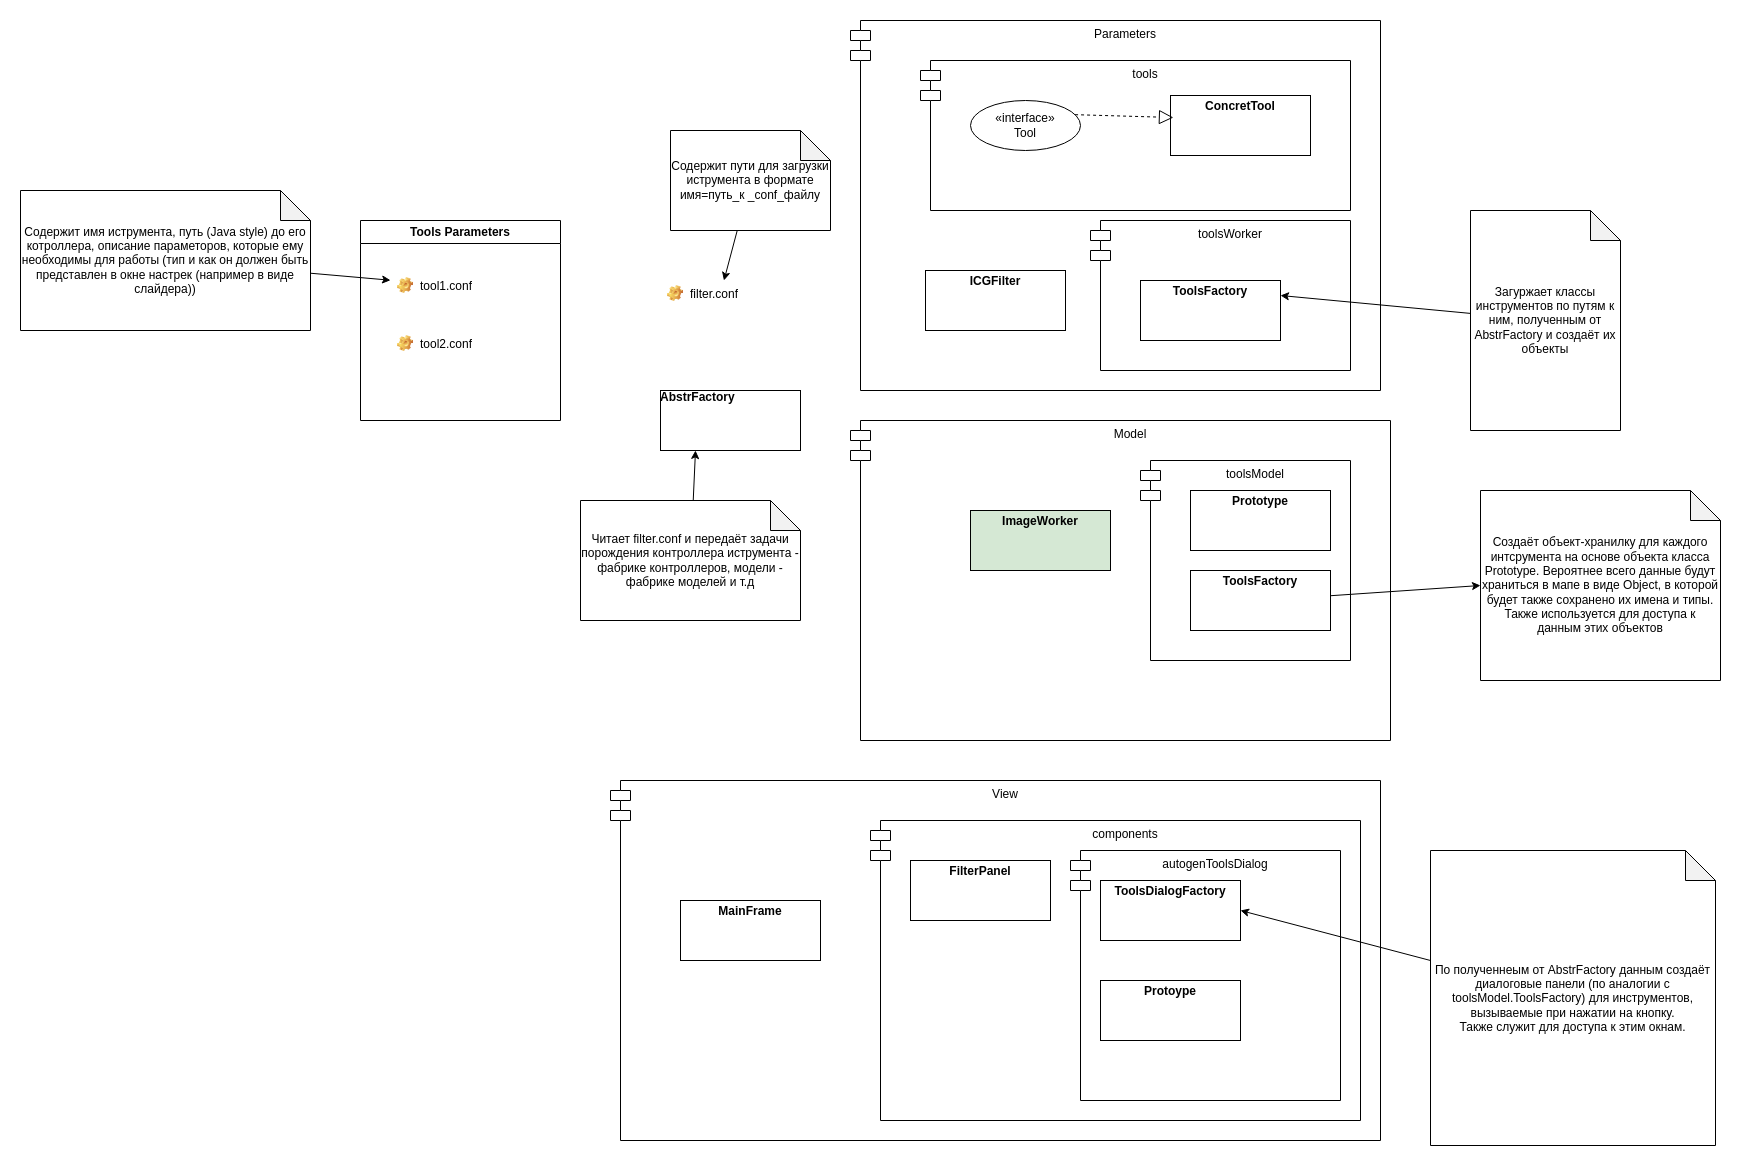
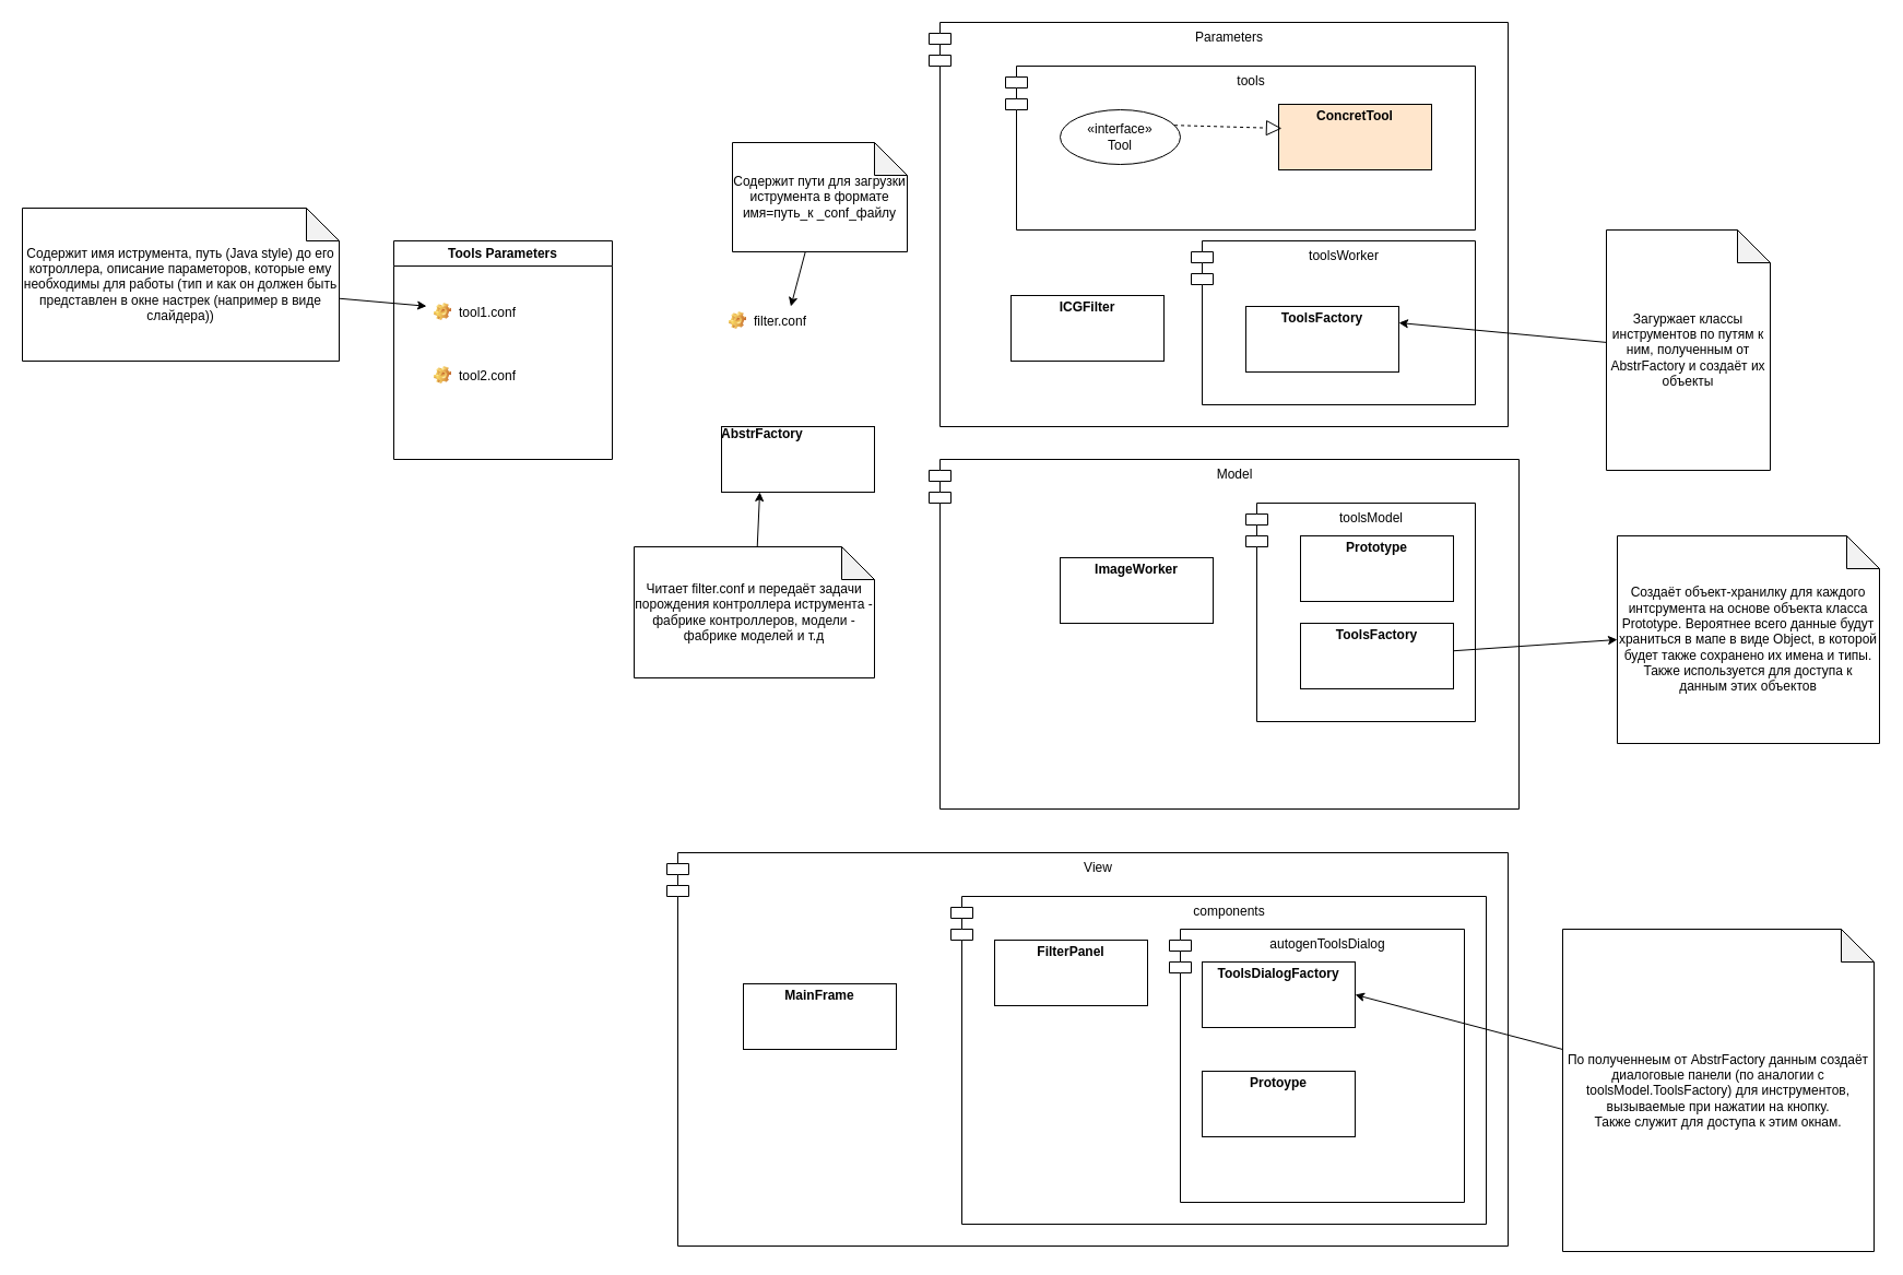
- <mxCell id="10" value="&lt;p style=&quot;margin:0px;margin-top:4px;text-align:center;&quot;&gt;&lt;b&gt;ConcretTool&lt;/b&gt;&lt;/p&gt;" style="verticalAlign=top;align=left;overflow=fill;html=1;whiteSpace=wrap;" vertex="1" parent="1"><mxGeometry x="1170" y="95" width="140" height="60" as="geometry" /></mxCell>
+ <mxCell id="10" value="&lt;p style=&quot;margin:0px;margin-top:4px;text-align:center;&quot;&gt;&lt;b&gt;ConcretTool&lt;/b&gt;&lt;/p&gt;" style="verticalAlign=top;align=left;overflow=fill;html=1;whiteSpace=wrap;fillColor=#ffe6cc;" vertex="1" parent="1"><mxGeometry x="1170" y="95" width="140" height="60" as="geometry" /></mxCell>
- <mxCell id="14" value="&lt;p style=&quot;margin:0px;margin-top:4px;text-align:center;&quot;&gt;&lt;b&gt;ImageWorker&lt;/b&gt;&lt;/p&gt;" style="verticalAlign=top;align=left;overflow=fill;html=1;whiteSpace=wrap;fillColor=#d5e8d4;" vertex="1" parent="1"><mxGeometry x="970" y="510" width="140" height="60" as="geometry" /></mxCell>
+ <mxCell id="14" value="&lt;p style=&quot;margin:0px;margin-top:4px;text-align:center;&quot;&gt;&lt;b&gt;ImageWorker&lt;/b&gt;&lt;/p&gt;" style="verticalAlign=top;align=left;overflow=fill;html=1;whiteSpace=wrap;" vertex="1" parent="1"><mxGeometry x="970" y="510" width="140" height="60" as="geometry" /></mxCell>
